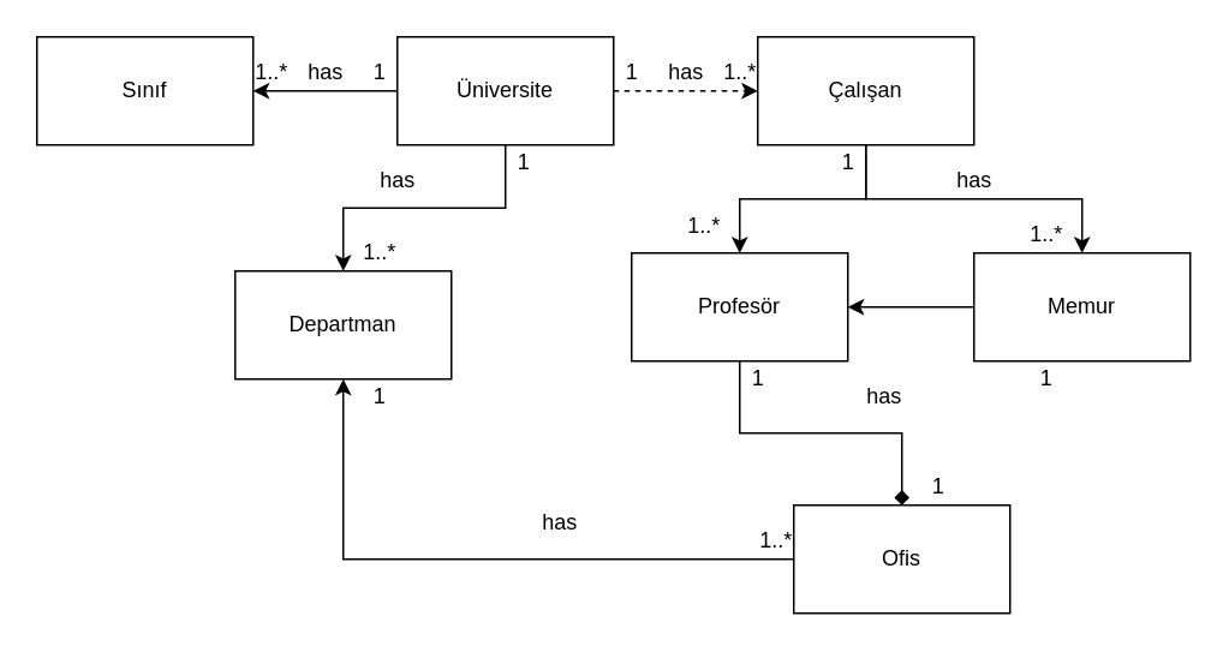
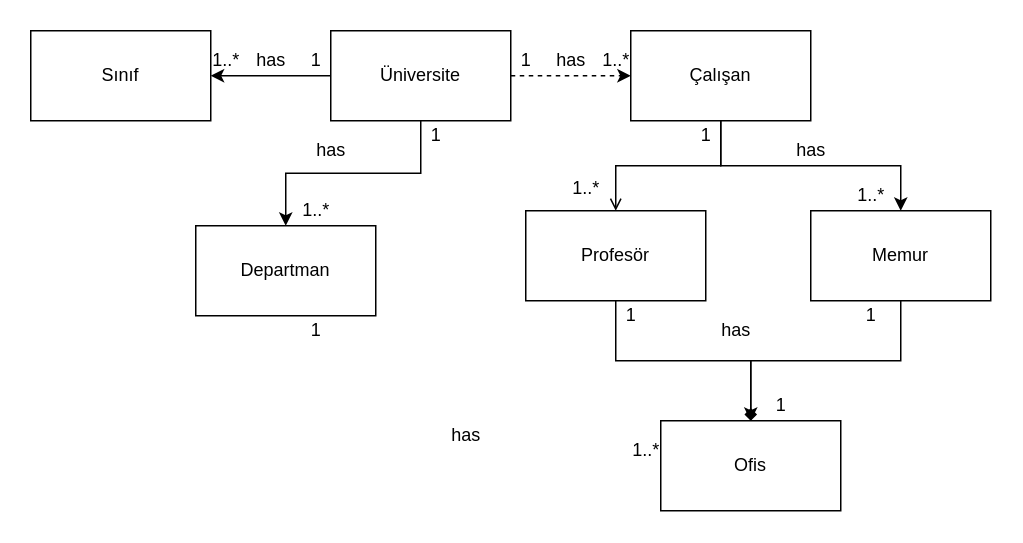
- <mxCell id="7" value="" style="edgeStyle=orthogonalEdgeStyle;rounded=0;orthogonalLoop=1;jettySize=auto;html=1;" edge="1" parent="1" source="8" target="12"><mxGeometry relative="1" as="geometry" /></mxCell>
+ <mxCell id="7" value="" style="edgeStyle=orthogonalEdgeStyle;rounded=0;orthogonalLoop=1;jettySize=auto;html=1;endArrow=open;" edge="1" parent="1" source="8" target="12"><mxGeometry relative="1" as="geometry" /></mxCell>
- <mxCell id="9" style="edgeStyle=orthogonalEdgeStyle;rounded=0;orthogonalLoop=1;jettySize=auto;html=1;" edge="1" parent="1" source="10" target="12"><mxGeometry relative="1" as="geometry" /></mxCell>
+ <mxCell id="9" style="edgeStyle=orthogonalEdgeStyle;rounded=0;orthogonalLoop=1;jettySize=auto;html=1;" edge="1" parent="1" source="10" target="14"><mxGeometry relative="1" as="geometry" /></mxCell>
- <mxCell id="13" style="edgeStyle=orthogonalEdgeStyle;rounded=0;orthogonalLoop=1;jettySize=auto;html=1;exitX=0;exitY=0.5;exitDx=0;exitDy=0;" edge="1" parent="1" source="14" target="16"><mxGeometry relative="1" as="geometry" /></mxCell>
